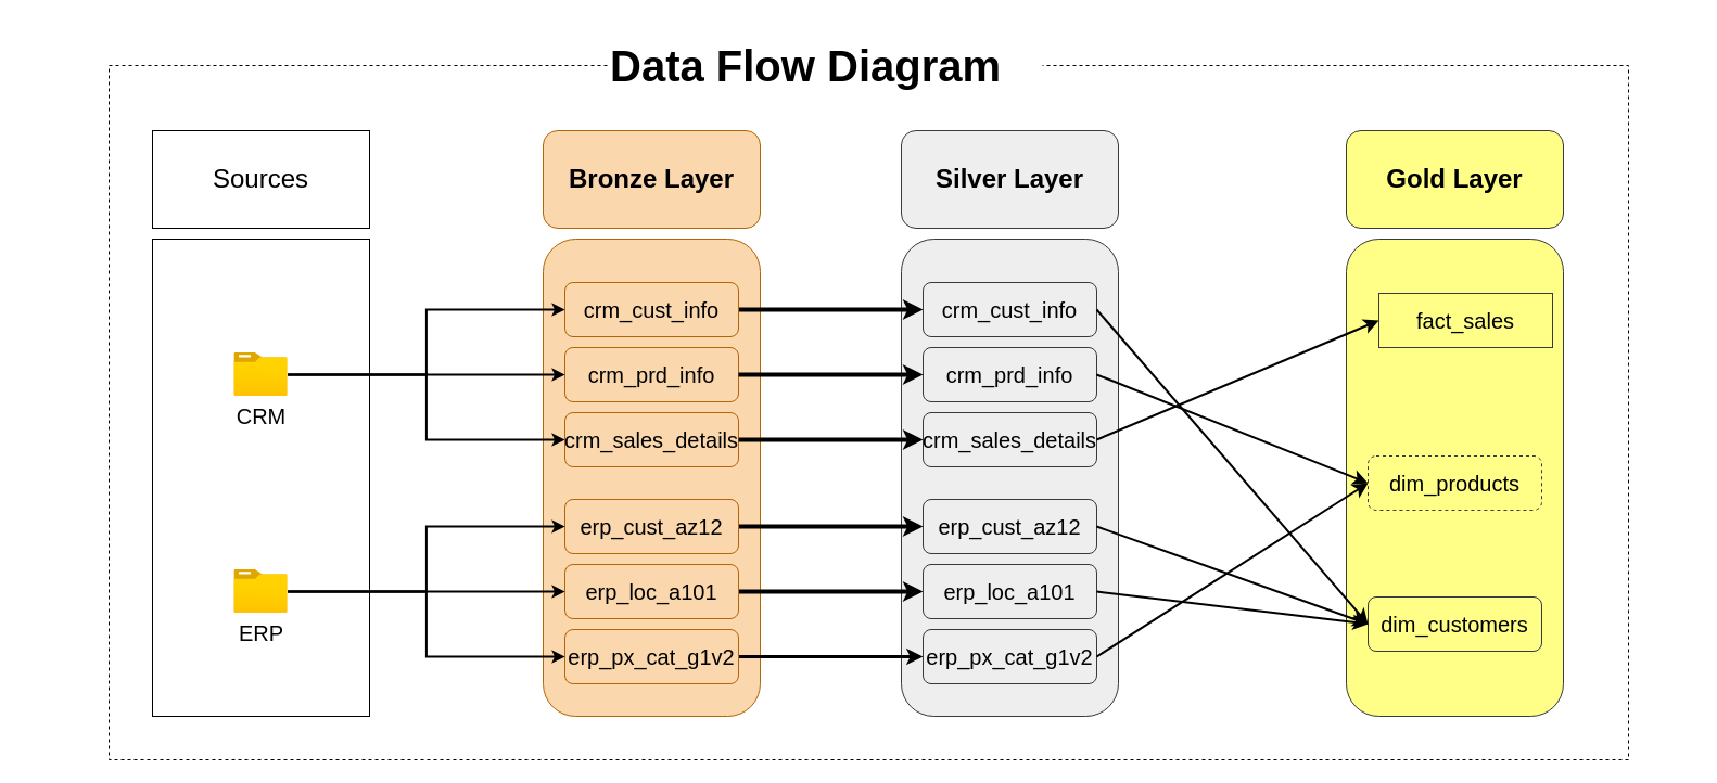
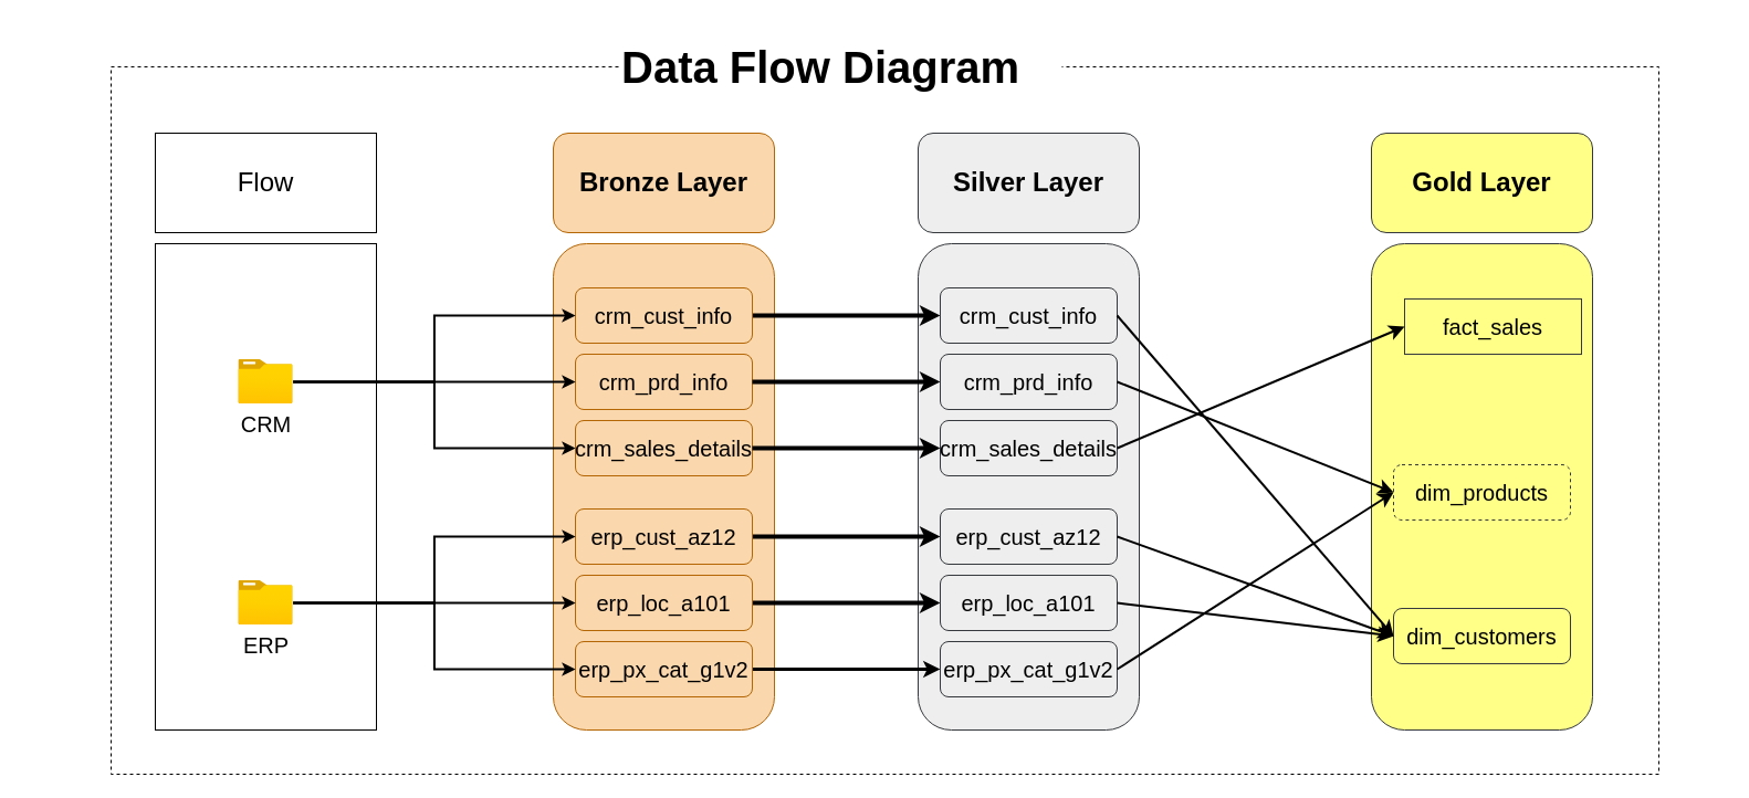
- <mxCell id="4" value="&lt;font style=&quot;font-size: 24px;&quot;&gt;Sources&lt;/font&gt;" style="rounded=0;whiteSpace=wrap;html=1;fillColor=default;" parent="1" vertex="1"><mxGeometry x="140" y="120" width="200" height="90" as="geometry" /></mxCell>
+ <mxCell id="4" value="&lt;font style=&quot;font-size: 24px;&quot;&gt;Flow&lt;/font&gt;" style="rounded=0;whiteSpace=wrap;html=1;fillColor=default;" parent="1" vertex="1"><mxGeometry x="140" y="120" width="200" height="90" as="geometry" /></mxCell>
